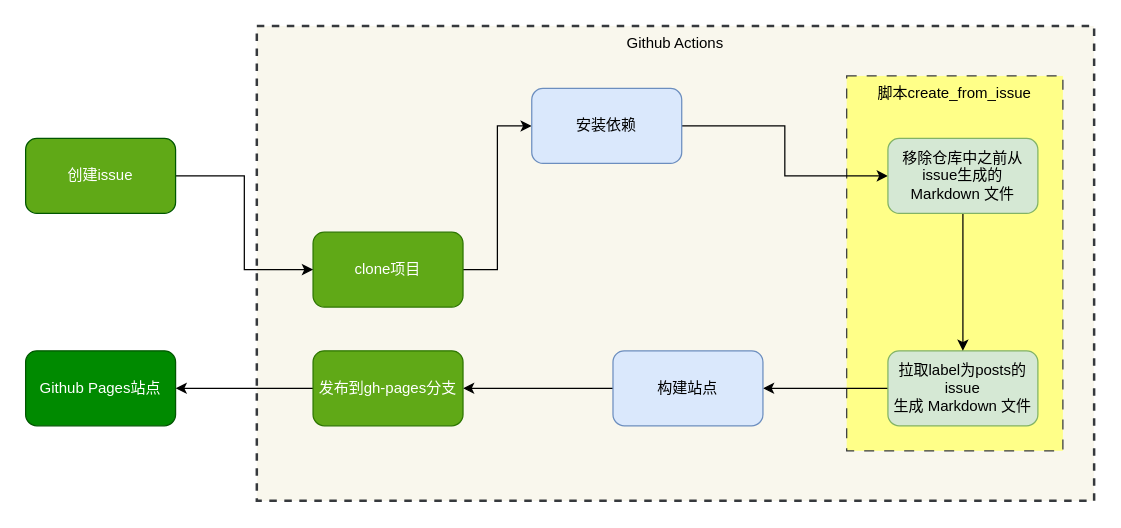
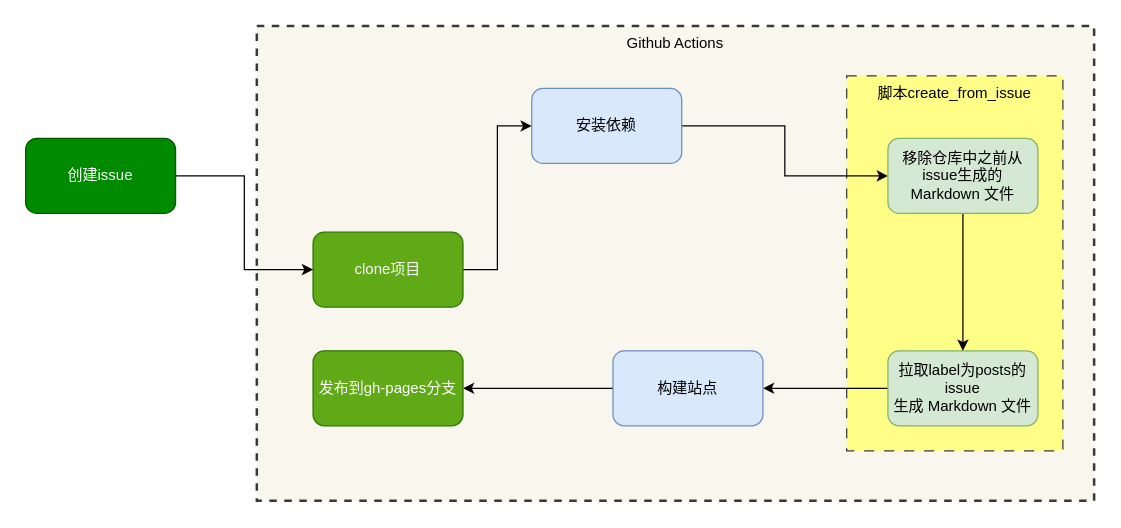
- <mxCell id="17" value="创建issue" style="rounded=1;whiteSpace=wrap;html=1;fillColor=#60a917;fontColor=#ffffff;strokeColor=#005700;" vertex="1" parent="1"><mxGeometry x="20" y="110" width="120" height="60" as="geometry" /></mxCell>
+ <mxCell id="17" value="创建issue" style="rounded=1;whiteSpace=wrap;html=1;fillColor=#008a00;fontColor=#ffffff;strokeColor=#005700;" vertex="1" parent="1"><mxGeometry x="20" y="110" width="120" height="60" as="geometry" /></mxCell>
- <mxCell id="18" value="Github Pages站点" style="rounded=1;whiteSpace=wrap;html=1;fillColor=#008a00;fontColor=#ffffff;strokeColor=#005700;" vertex="1" parent="1"><mxGeometry x="20" y="280" width="120" height="60" as="geometry" /></mxCell>
- <mxCell id="14" style="edgeStyle=orthogonalEdgeStyle;rounded=0;orthogonalLoop=1;jettySize=auto;html=1;exitX=0;exitY=0.5;exitDx=0;exitDy=0;" edge="1" parent="1" source="15" target="18"><mxGeometry relative="1" as="geometry" /></mxCell>
